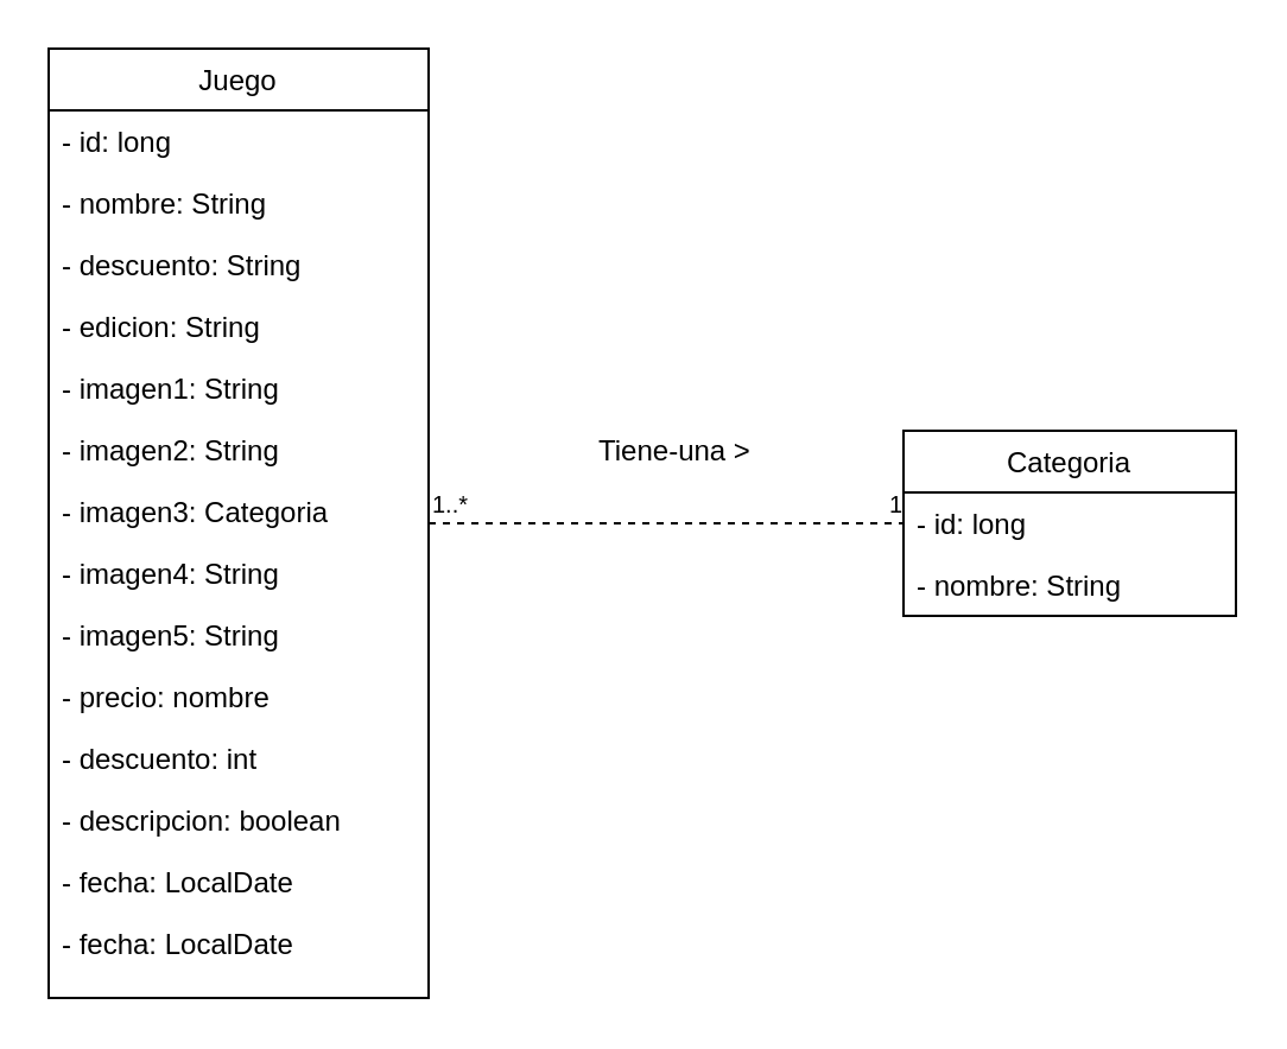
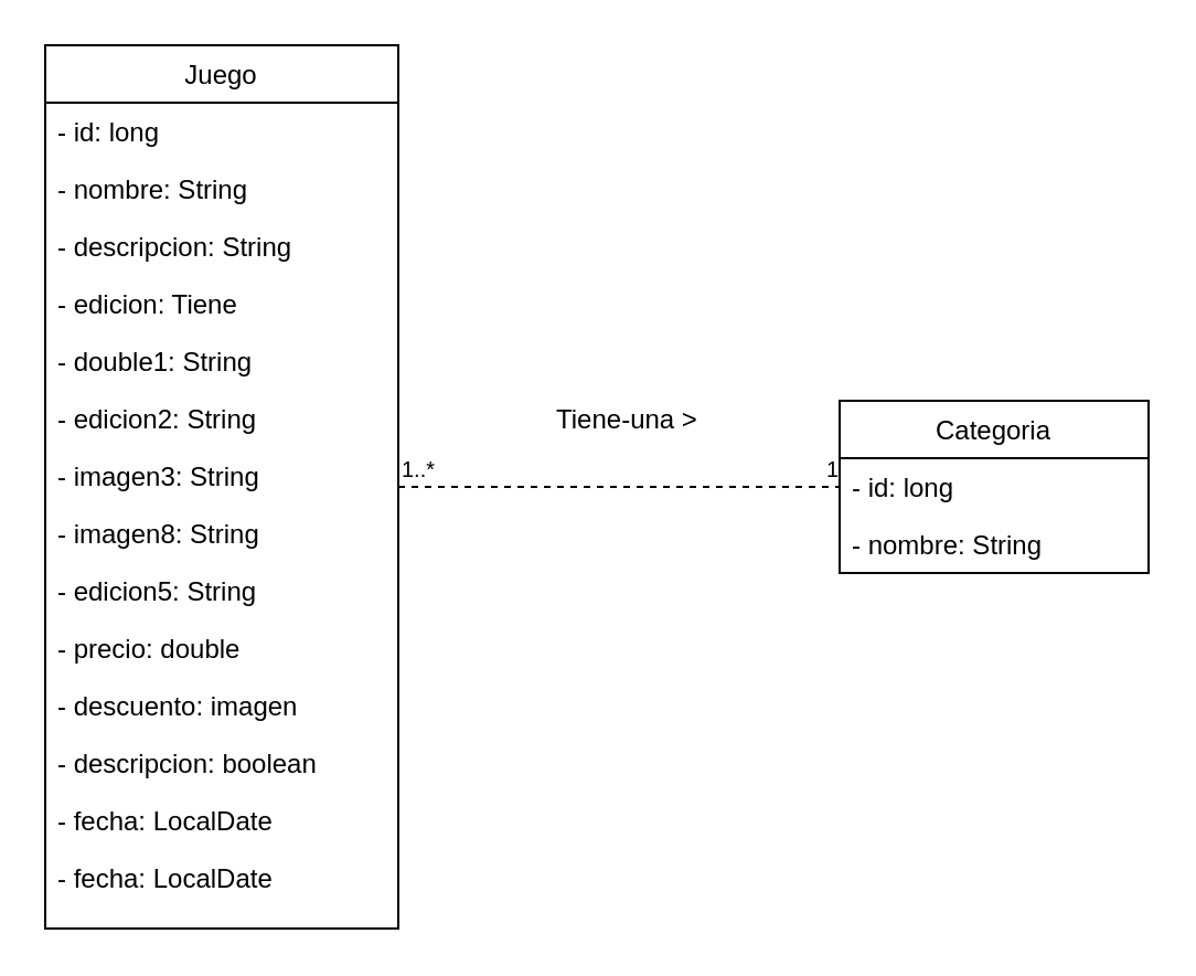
- <mxCell id="5" value="- descuento: String&#10;" style="text;strokeColor=none;fillColor=none;align=left;verticalAlign=top;spacingLeft=4;spacingRight=4;overflow=hidden;rotatable=0;points=[[0,0.5],[1,0.5]];portConstraint=eastwest;" parent="2" vertex="1"><mxGeometry y="78" width="160" height="26" as="geometry" /></mxCell>
+ <mxCell id="5" value="- descripcion: String&#10;" style="text;strokeColor=none;fillColor=none;align=left;verticalAlign=top;spacingLeft=4;spacingRight=4;overflow=hidden;rotatable=0;points=[[0,0.5],[1,0.5]];portConstraint=eastwest;" parent="2" vertex="1"><mxGeometry y="78" width="160" height="26" as="geometry" /></mxCell>
- <mxCell id="6" value="- edicion: String&#10;" style="text;strokeColor=none;fillColor=none;align=left;verticalAlign=top;spacingLeft=4;spacingRight=4;overflow=hidden;rotatable=0;points=[[0,0.5],[1,0.5]];portConstraint=eastwest;" parent="2" vertex="1"><mxGeometry y="104" width="160" height="26" as="geometry" /></mxCell>
+ <mxCell id="6" value="- edicion: Tiene&#10;" style="text;strokeColor=none;fillColor=none;align=left;verticalAlign=top;spacingLeft=4;spacingRight=4;overflow=hidden;rotatable=0;points=[[0,0.5],[1,0.5]];portConstraint=eastwest;" parent="2" vertex="1"><mxGeometry y="104" width="160" height="26" as="geometry" /></mxCell>
- <mxCell id="7" value="- imagen1: String&#10;" style="text;strokeColor=none;fillColor=none;align=left;verticalAlign=top;spacingLeft=4;spacingRight=4;overflow=hidden;rotatable=0;points=[[0,0.5],[1,0.5]];portConstraint=eastwest;" parent="2" vertex="1"><mxGeometry y="130" width="160" height="26" as="geometry" /></mxCell>
+ <mxCell id="7" value="- double1: String&#10;" style="text;strokeColor=none;fillColor=none;align=left;verticalAlign=top;spacingLeft=4;spacingRight=4;overflow=hidden;rotatable=0;points=[[0,0.5],[1,0.5]];portConstraint=eastwest;" parent="2" vertex="1"><mxGeometry y="130" width="160" height="26" as="geometry" /></mxCell>
- <mxCell id="8" value="- imagen2: String&#10;" style="text;strokeColor=none;fillColor=none;align=left;verticalAlign=top;spacingLeft=4;spacingRight=4;overflow=hidden;rotatable=0;points=[[0,0.5],[1,0.5]];portConstraint=eastwest;" parent="2" vertex="1"><mxGeometry y="156" width="160" height="26" as="geometry" /></mxCell>
+ <mxCell id="8" value="- edicion2: String&#10;" style="text;strokeColor=none;fillColor=none;align=left;verticalAlign=top;spacingLeft=4;spacingRight=4;overflow=hidden;rotatable=0;points=[[0,0.5],[1,0.5]];portConstraint=eastwest;" parent="2" vertex="1"><mxGeometry y="156" width="160" height="26" as="geometry" /></mxCell>
- <mxCell id="9" value="- imagen3: Categoria&#10;" style="text;strokeColor=none;fillColor=none;align=left;verticalAlign=top;spacingLeft=4;spacingRight=4;overflow=hidden;rotatable=0;points=[[0,0.5],[1,0.5]];portConstraint=eastwest;" parent="2" vertex="1"><mxGeometry y="182" width="160" height="26" as="geometry" /></mxCell>
+ <mxCell id="9" value="- imagen3: String&#10;" style="text;strokeColor=none;fillColor=none;align=left;verticalAlign=top;spacingLeft=4;spacingRight=4;overflow=hidden;rotatable=0;points=[[0,0.5],[1,0.5]];portConstraint=eastwest;" parent="2" vertex="1"><mxGeometry y="182" width="160" height="26" as="geometry" /></mxCell>
- <mxCell id="10" value="- imagen4: String&#10;" style="text;strokeColor=none;fillColor=none;align=left;verticalAlign=top;spacingLeft=4;spacingRight=4;overflow=hidden;rotatable=0;points=[[0,0.5],[1,0.5]];portConstraint=eastwest;" parent="2" vertex="1"><mxGeometry y="208" width="160" height="26" as="geometry" /></mxCell>
+ <mxCell id="10" value="- imagen8: String&#10;" style="text;strokeColor=none;fillColor=none;align=left;verticalAlign=top;spacingLeft=4;spacingRight=4;overflow=hidden;rotatable=0;points=[[0,0.5],[1,0.5]];portConstraint=eastwest;" parent="2" vertex="1"><mxGeometry y="208" width="160" height="26" as="geometry" /></mxCell>
- <mxCell id="11" value="- imagen5: String&#10;" style="text;strokeColor=none;fillColor=none;align=left;verticalAlign=top;spacingLeft=4;spacingRight=4;overflow=hidden;rotatable=0;points=[[0,0.5],[1,0.5]];portConstraint=eastwest;" parent="2" vertex="1"><mxGeometry y="234" width="160" height="26" as="geometry" /></mxCell>
+ <mxCell id="11" value="- edicion5: String&#10;" style="text;strokeColor=none;fillColor=none;align=left;verticalAlign=top;spacingLeft=4;spacingRight=4;overflow=hidden;rotatable=0;points=[[0,0.5],[1,0.5]];portConstraint=eastwest;" parent="2" vertex="1"><mxGeometry y="234" width="160" height="26" as="geometry" /></mxCell>
- <mxCell id="12" value="- precio: nombre&#10;" style="text;strokeColor=none;fillColor=none;align=left;verticalAlign=top;spacingLeft=4;spacingRight=4;overflow=hidden;rotatable=0;points=[[0,0.5],[1,0.5]];portConstraint=eastwest;" parent="2" vertex="1"><mxGeometry y="260" width="160" height="26" as="geometry" /></mxCell>
+ <mxCell id="12" value="- precio: double&#10;" style="text;strokeColor=none;fillColor=none;align=left;verticalAlign=top;spacingLeft=4;spacingRight=4;overflow=hidden;rotatable=0;points=[[0,0.5],[1,0.5]];portConstraint=eastwest;" parent="2" vertex="1"><mxGeometry y="260" width="160" height="26" as="geometry" /></mxCell>
- <mxCell id="13" value="- descuento: int&#10;" style="text;strokeColor=none;fillColor=none;align=left;verticalAlign=top;spacingLeft=4;spacingRight=4;overflow=hidden;rotatable=0;points=[[0,0.5],[1,0.5]];portConstraint=eastwest;" parent="2" vertex="1"><mxGeometry y="286" width="160" height="26" as="geometry" /></mxCell>
+ <mxCell id="13" value="- descuento: imagen&#10;" style="text;strokeColor=none;fillColor=none;align=left;verticalAlign=top;spacingLeft=4;spacingRight=4;overflow=hidden;rotatable=0;points=[[0,0.5],[1,0.5]];portConstraint=eastwest;" parent="2" vertex="1"><mxGeometry y="286" width="160" height="26" as="geometry" /></mxCell>
